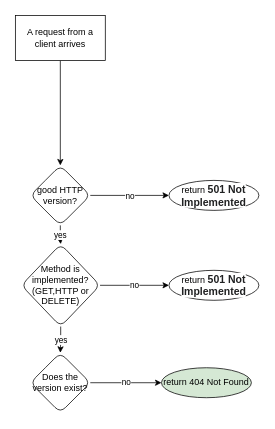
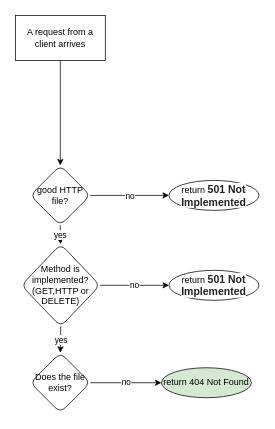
- <mxCell id="9" value="good HTTP&lt;br&gt;version?" style="rhombus;whiteSpace=wrap;html=1;rounded=1;" vertex="1" parent="1"><mxGeometry x="40" y="220" width="80" height="80" as="geometry" /></mxCell>
+ <mxCell id="9" value="good HTTP&lt;br&gt;file?" style="rhombus;whiteSpace=wrap;html=1;rounded=1;" vertex="1" parent="1"><mxGeometry x="40" y="220" width="80" height="80" as="geometry" /></mxCell>
- <mxCell id="5" value="Does the version exist?" style="rhombus;whiteSpace=wrap;html=1;rounded=1;" vertex="1" parent="1"><mxGeometry x="40" y="470" width="80" height="80" as="geometry" /></mxCell>
+ <mxCell id="5" value="Does the file exist?" style="rhombus;whiteSpace=wrap;html=1;rounded=1;" vertex="1" parent="1"><mxGeometry x="40" y="470" width="80" height="80" as="geometry" /></mxCell>
